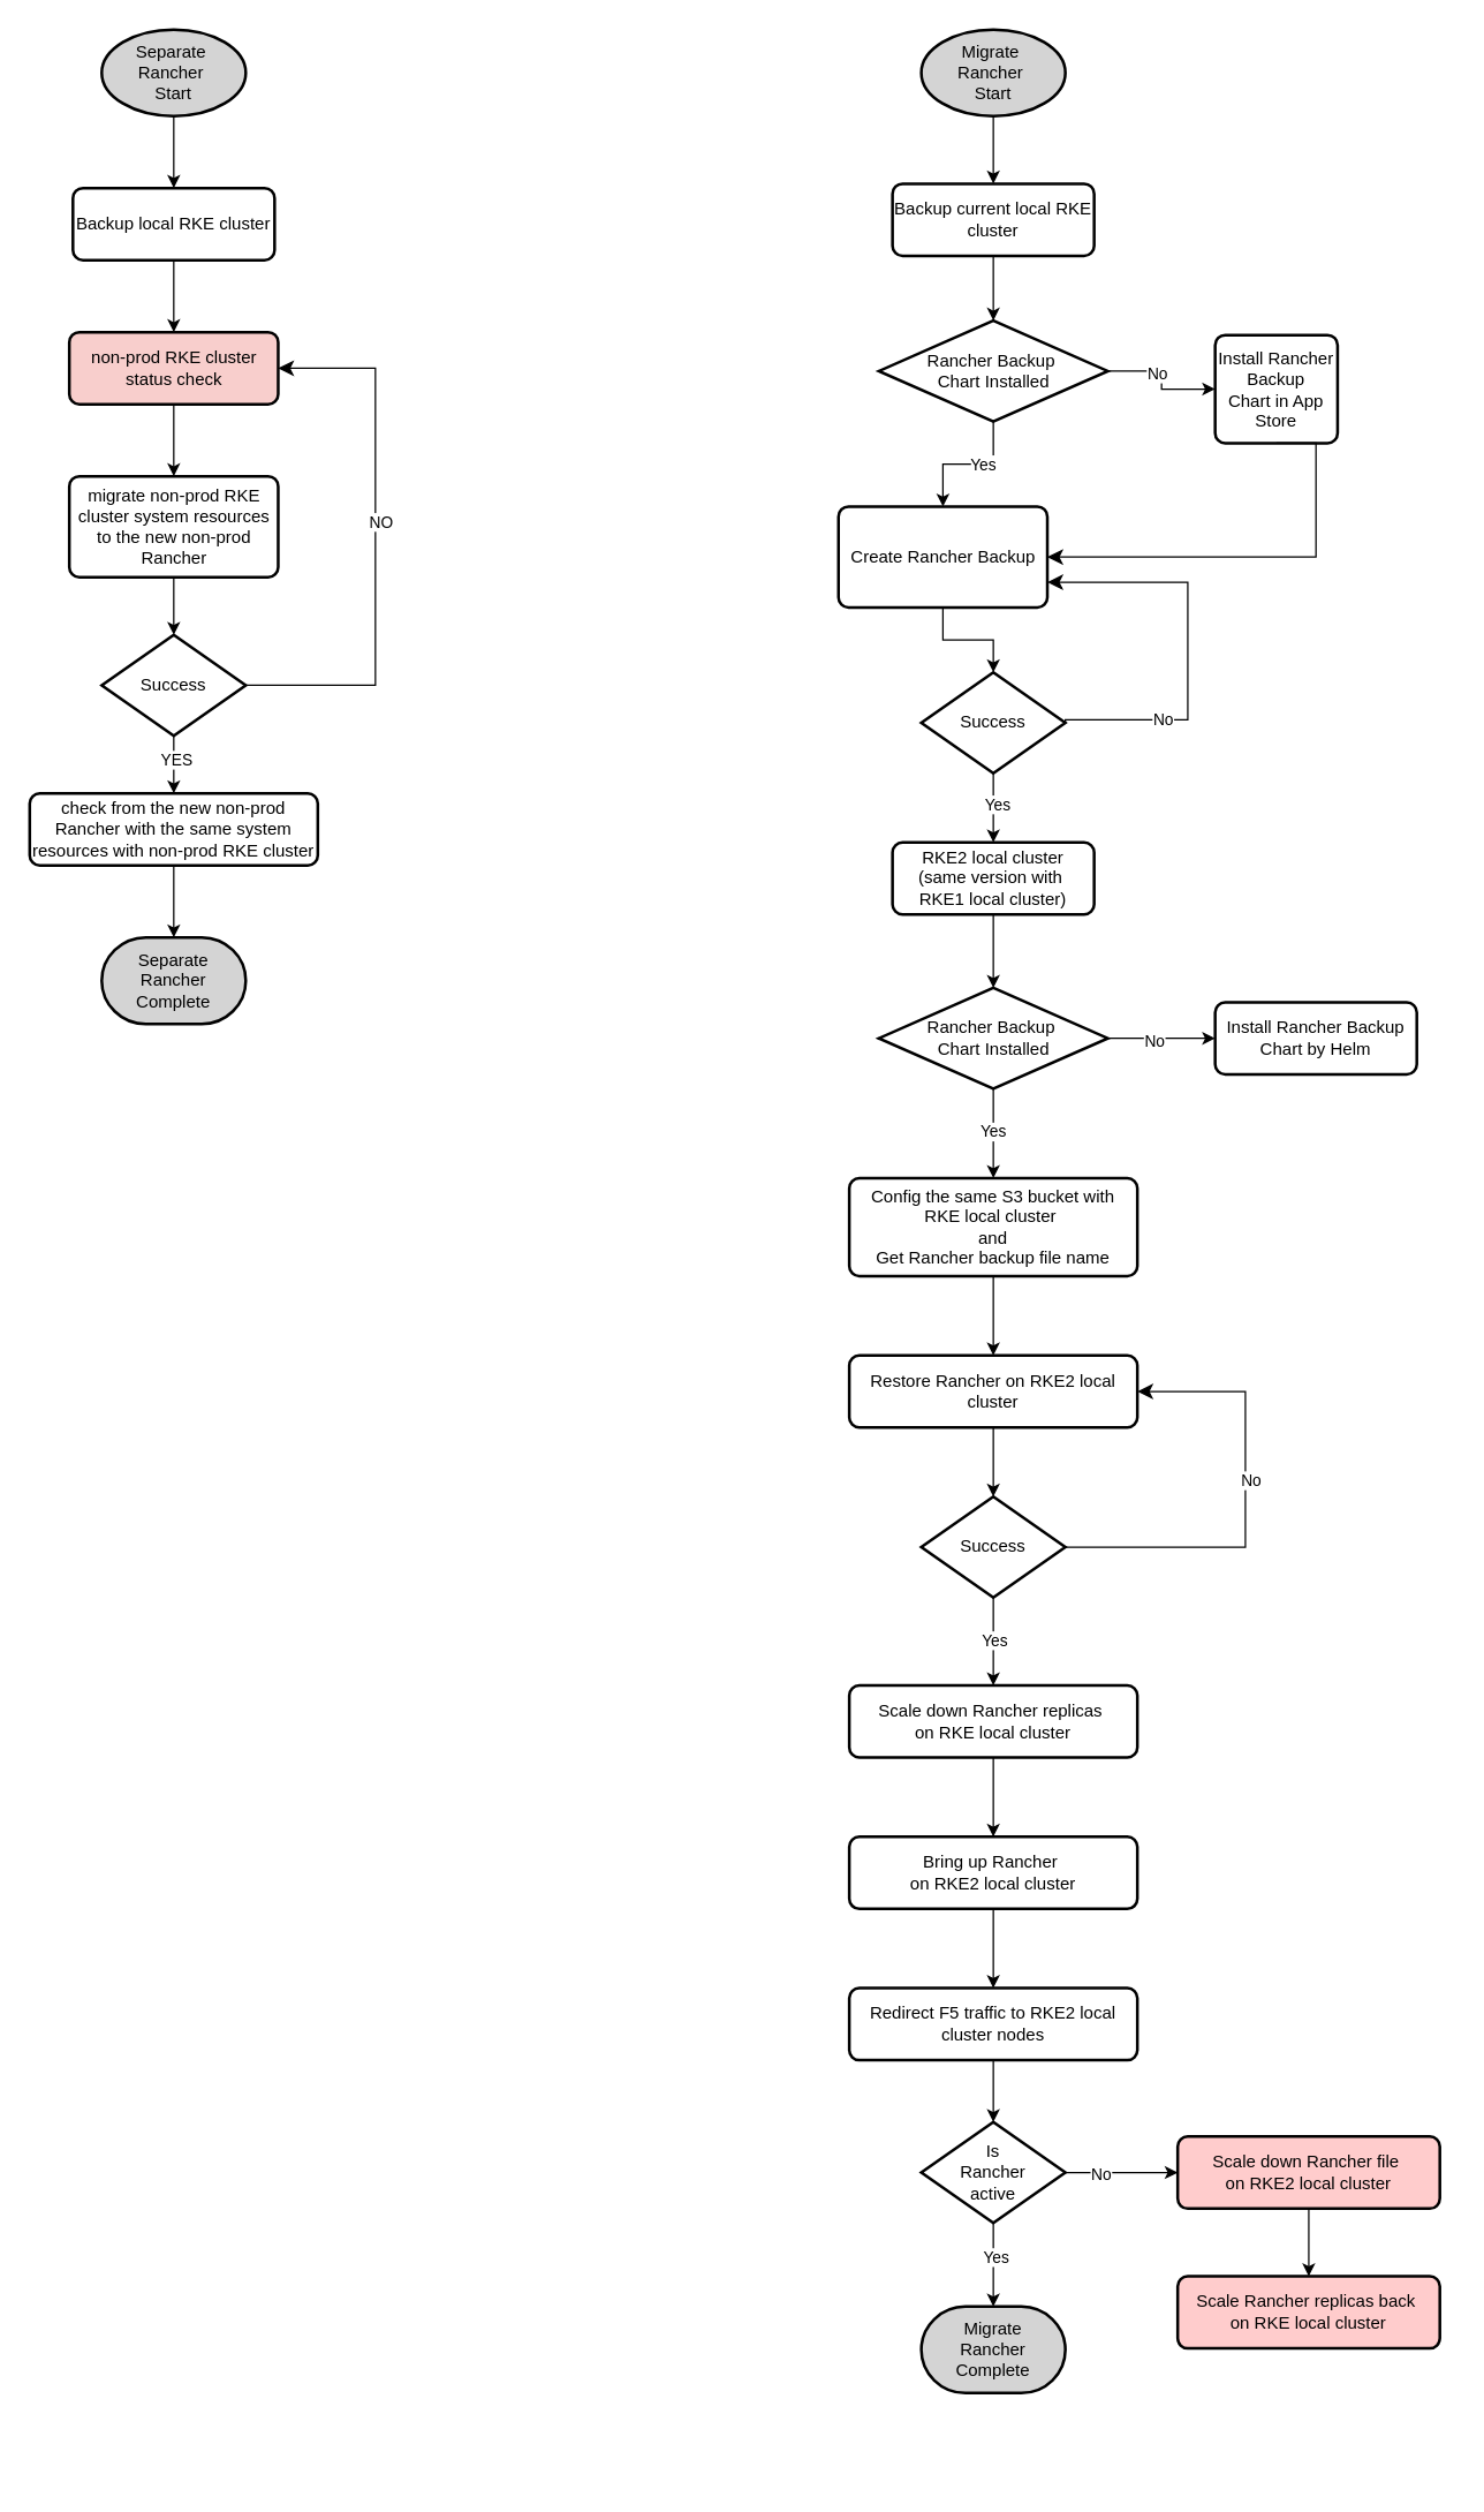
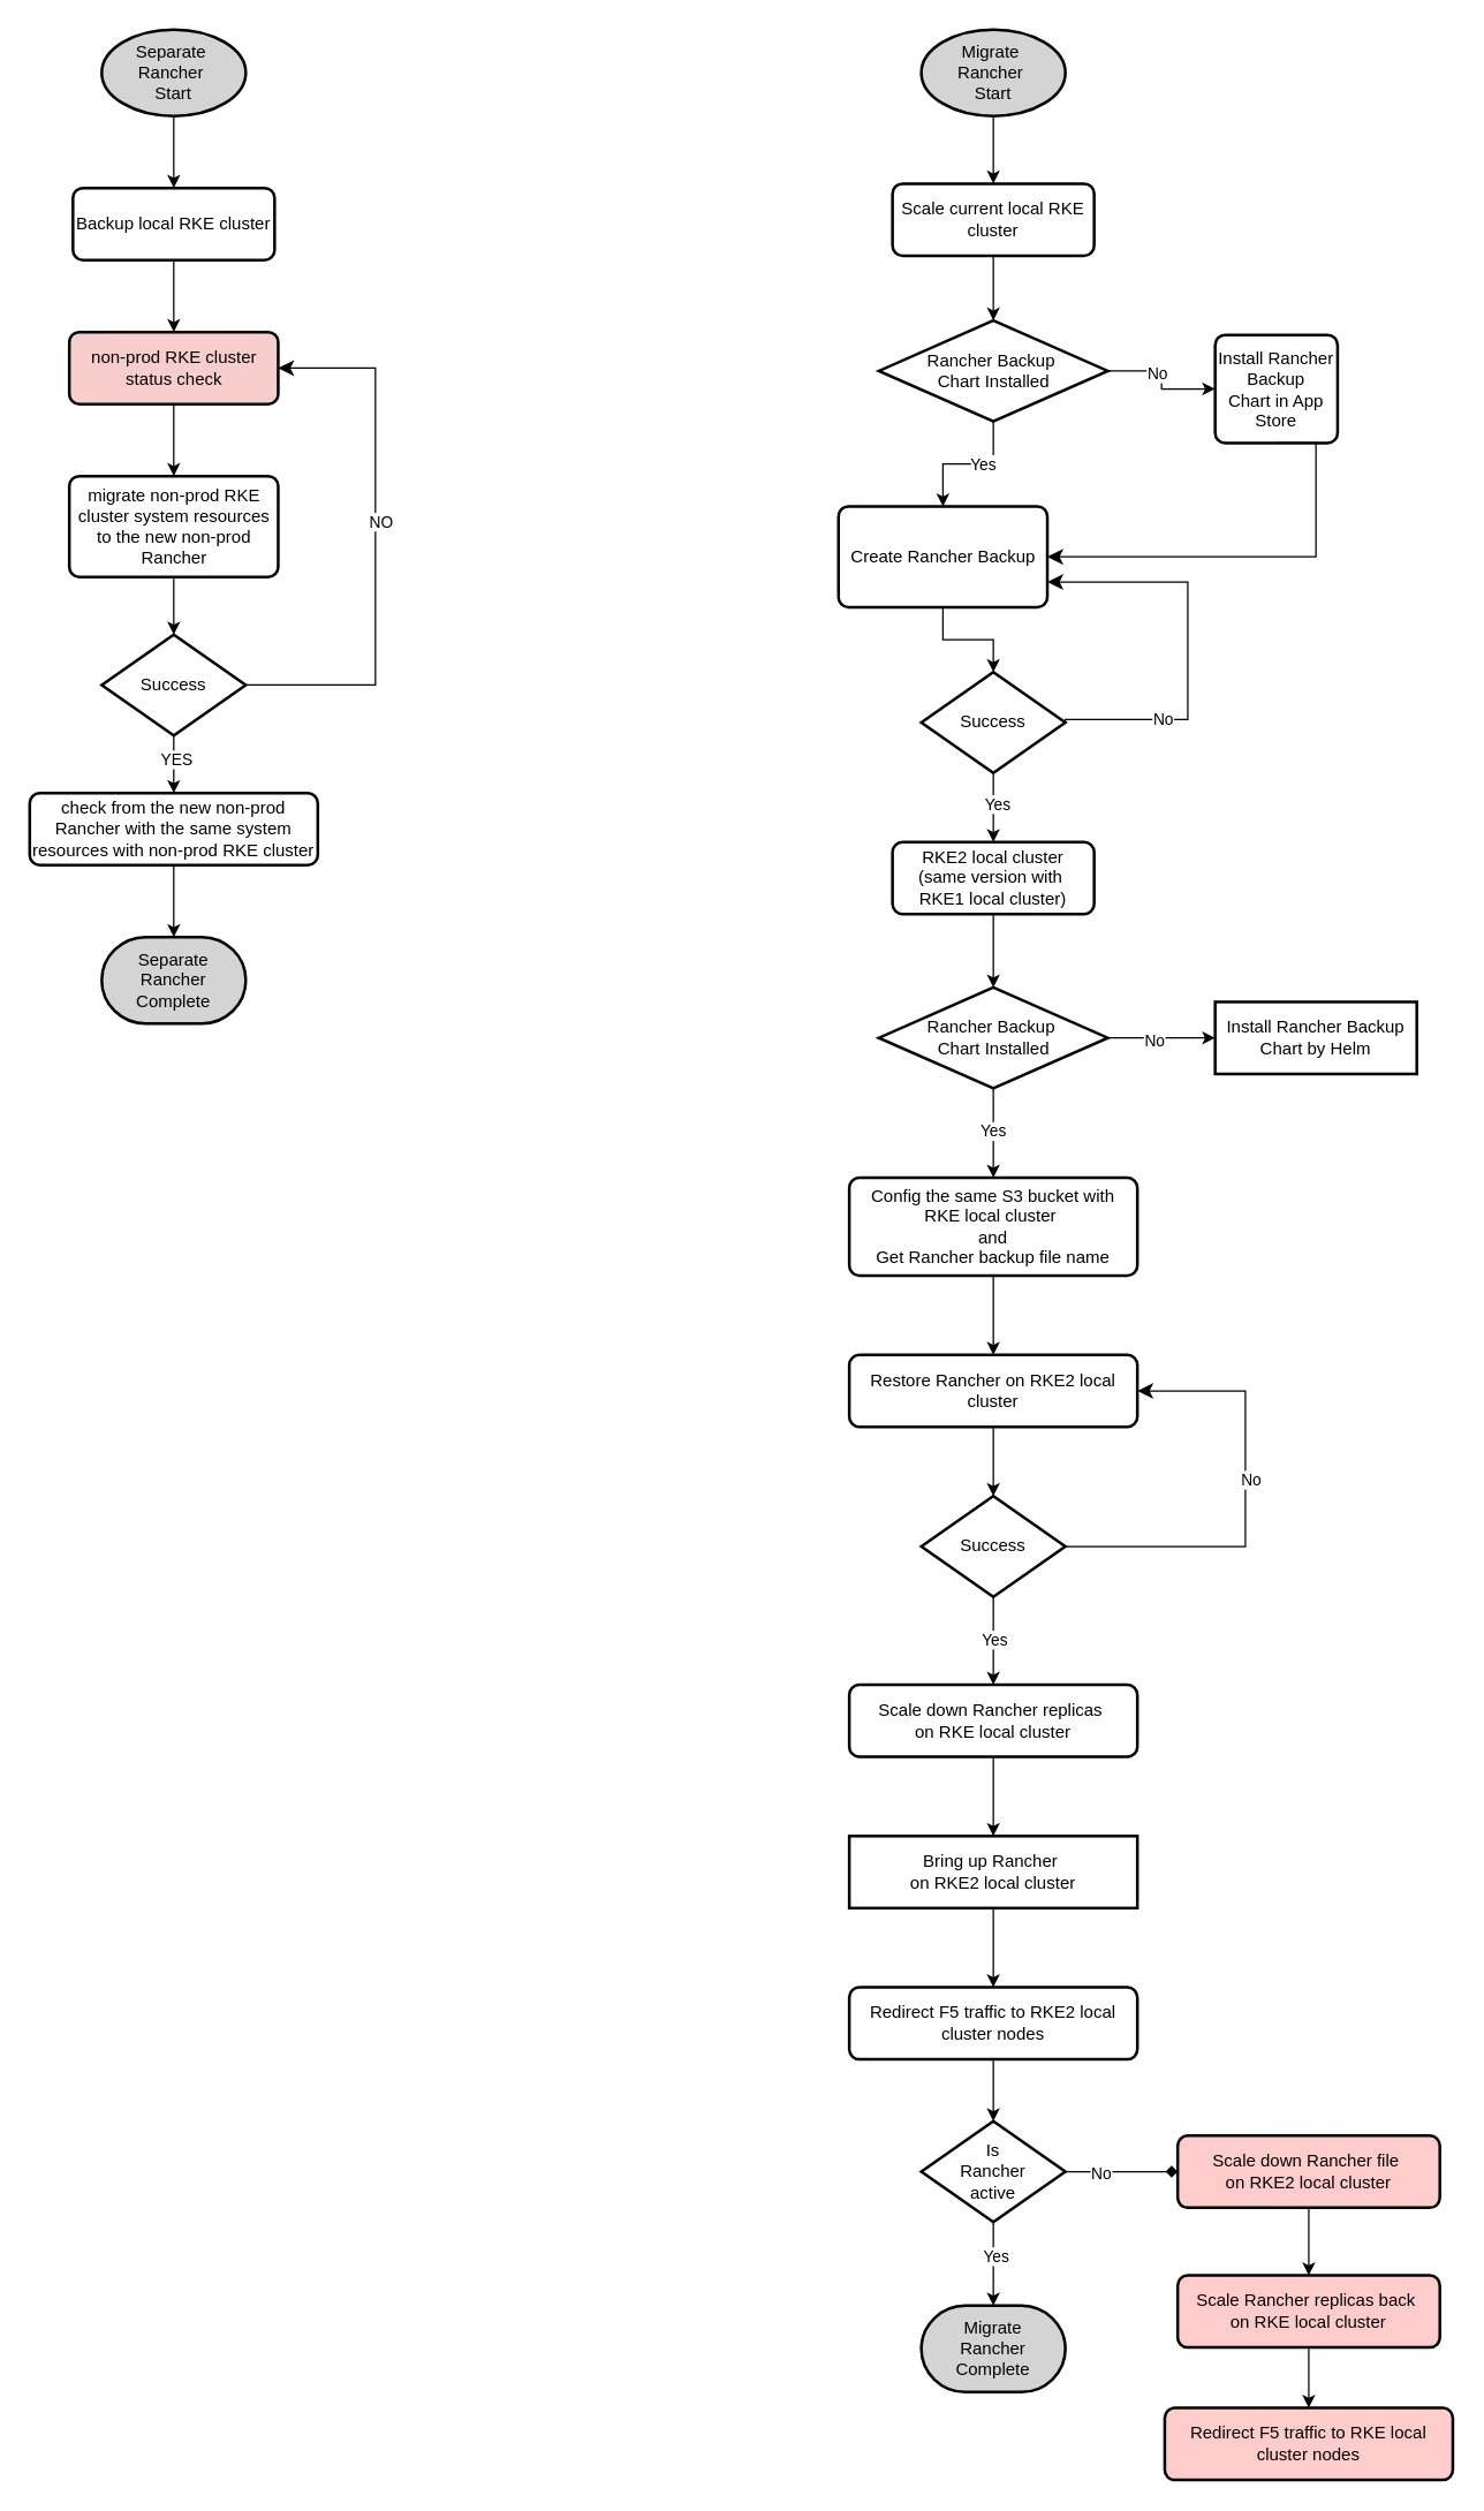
- <mxCell id="26" value="Backup current local RKE cluster" style="rounded=1;whiteSpace=wrap;html=1;absoluteArcSize=1;arcSize=14;strokeWidth=2;" vertex="1" parent="1"><mxGeometry x="619" y="127" width="140" height="50" as="geometry" /></mxCell>
+ <mxCell id="26" value="Scale current local RKE cluster" style="rounded=1;whiteSpace=wrap;html=1;absoluteArcSize=1;arcSize=14;strokeWidth=2;" vertex="1" parent="1"><mxGeometry x="619" y="127" width="140" height="50" as="geometry" /></mxCell>
- <mxCell id="47" value="Install Rancher Backup&lt;div&gt;Chart by Helm&lt;/div&gt;" style="rounded=1;whiteSpace=wrap;html=1;absoluteArcSize=1;arcSize=14;strokeWidth=2;" vertex="1" parent="1"><mxGeometry x="843" y="695" width="140" height="50" as="geometry" /></mxCell>
+ <mxCell id="47" value="Install Rancher Backup&lt;div&gt;Chart by Helm&lt;/div&gt;" style="whiteSpace=wrap;html=1;absoluteArcSize=1;arcSize=14;strokeWidth=2;rounded=0;" vertex="1" parent="1"><mxGeometry x="843" y="695" width="140" height="50" as="geometry" /></mxCell>
- <mxCell id="56" value="Bring up Rancher&amp;nbsp;&lt;div&gt;on RKE2 local cluster&lt;/div&gt;" style="rounded=1;whiteSpace=wrap;html=1;absoluteArcSize=1;arcSize=14;strokeWidth=2;" vertex="1" parent="1"><mxGeometry x="589" y="1274" width="200" height="50" as="geometry" /></mxCell>
+ <mxCell id="56" value="Bring up Rancher&amp;nbsp;&lt;div&gt;on RKE2 local cluster&lt;/div&gt;" style="whiteSpace=wrap;html=1;absoluteArcSize=1;arcSize=14;strokeWidth=2;rounded=0;" vertex="1" parent="1"><mxGeometry x="589" y="1274" width="200" height="50" as="geometry" /></mxCell>
- <mxCell id="61" value="" style="edgeStyle=orthogonalEdgeStyle;rounded=0;orthogonalLoop=1;jettySize=auto;html=1;" edge="1" parent="1" source="63" target="66"><mxGeometry relative="1" as="geometry" /></mxCell>
+ <mxCell id="61" value="" style="edgeStyle=orthogonalEdgeStyle;rounded=0;orthogonalLoop=1;jettySize=auto;html=1;endArrow=diamond;" edge="1" parent="1" source="63" target="66"><mxGeometry relative="1" as="geometry" /></mxCell>
+ <mxCell id="67" value="" style="edgeStyle=orthogonalEdgeStyle;rounded=0;orthogonalLoop=1;jettySize=auto;html=1;" edge="1" parent="1" source="68" target="69"><mxGeometry relative="1" as="geometry" /></mxCell>
+ <mxCell id="69" value="Redirect F5 traffic to RKE local cluster nodes" style="rounded=1;whiteSpace=wrap;html=1;absoluteArcSize=1;arcSize=14;strokeWidth=2;fillColor=light-dark(#FFCCCC,var(--ge-dark-color, #121212));" vertex="1" parent="1"><mxGeometry x="808" y="1671" width="200" height="50" as="geometry" /></mxCell>
